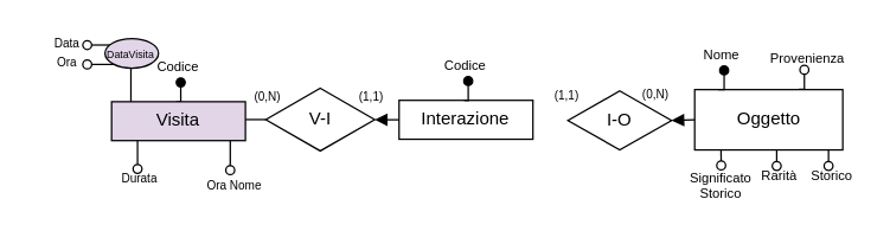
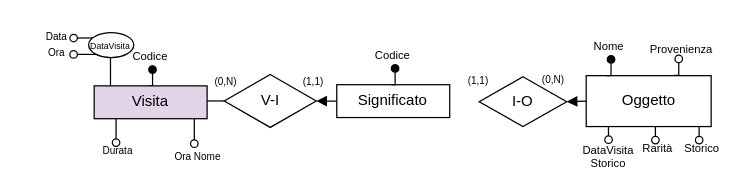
- <mxCell id="31" value="&lt;p style=&quot;line-height: 110%;&quot;&gt;&lt;font style=&quot;font-size: 7px;&quot;&gt;DataVisita&lt;/font&gt;&lt;/p&gt;" style="ellipse;whiteSpace=wrap;html=1;fillColor=#e1d5e7;" parent="1" vertex="1"><mxGeometry x="70.42" y="25.51" width="36.12" height="20" as="geometry" /></mxCell>
+ <mxCell id="31" value="&lt;p style=&quot;line-height: 110%;&quot;&gt;&lt;font style=&quot;font-size: 7px;&quot;&gt;DataVisita&lt;/font&gt;&lt;/p&gt;" style="ellipse;whiteSpace=wrap;html=1;" parent="1" vertex="1"><mxGeometry x="70.42" y="25.51" width="36.12" height="20" as="geometry" /></mxCell>
- <mxCell id="17" value="Interazione" style="whiteSpace=wrap;html=1;align=center;" parent="1" vertex="1"><mxGeometry x="269" y="67.26" width="90.38" height="26.28" as="geometry" /></mxCell>
+ <mxCell id="17" value="Significato" style="whiteSpace=wrap;html=1;align=center;" parent="1" vertex="1"><mxGeometry x="269" y="67.26" width="90.38" height="26.28" as="geometry" /></mxCell>
- <mxCell id="6" value="&lt;p style=&quot;line-height: 77%;&quot;&gt;&lt;font style=&quot;font-size: 9px;&quot;&gt;Significato Storico&lt;/font&gt;&lt;/p&gt;" style="text;html=1;align=center;verticalAlign=middle;whiteSpace=wrap;rounded=0;spacing=2;spacingTop=0;" parent="1" vertex="1"><mxGeometry x="459" y="116.1" width="55" height="17.314" as="geometry" /></mxCell>
+ <mxCell id="6" value="&lt;p style=&quot;line-height: 77%;&quot;&gt;&lt;font style=&quot;font-size: 9px;&quot;&gt;DataVisita Storico&lt;/font&gt;&lt;/p&gt;" style="text;html=1;align=center;verticalAlign=middle;whiteSpace=wrap;rounded=0;spacing=2;spacingTop=0;" parent="1" vertex="1"><mxGeometry x="459" y="116.1" width="55" height="17.314" as="geometry" /></mxCell>
